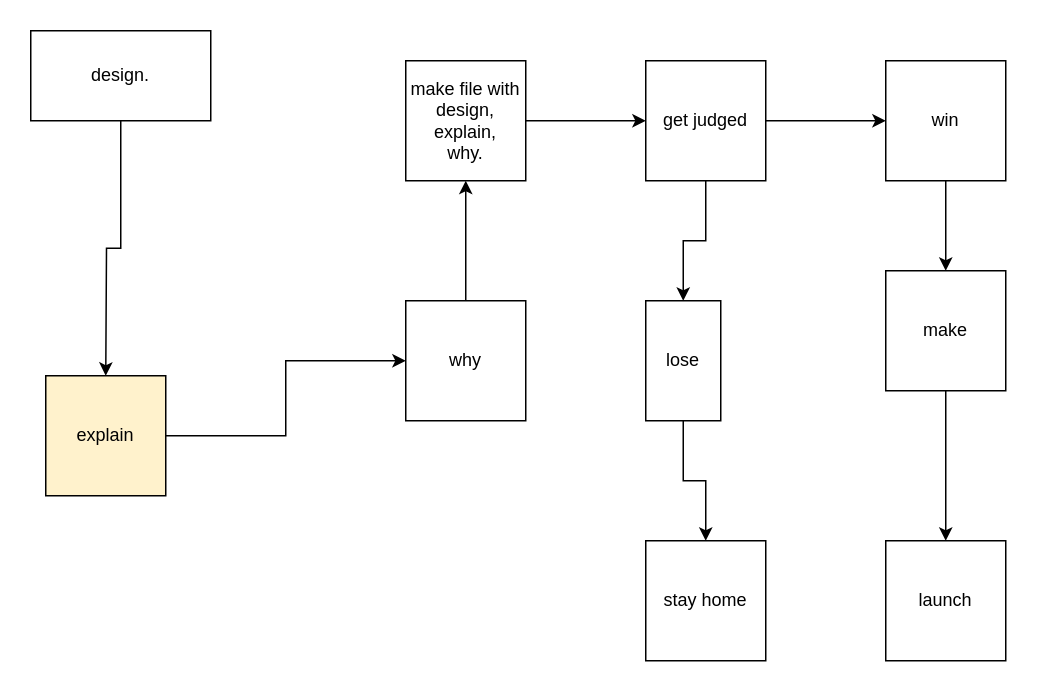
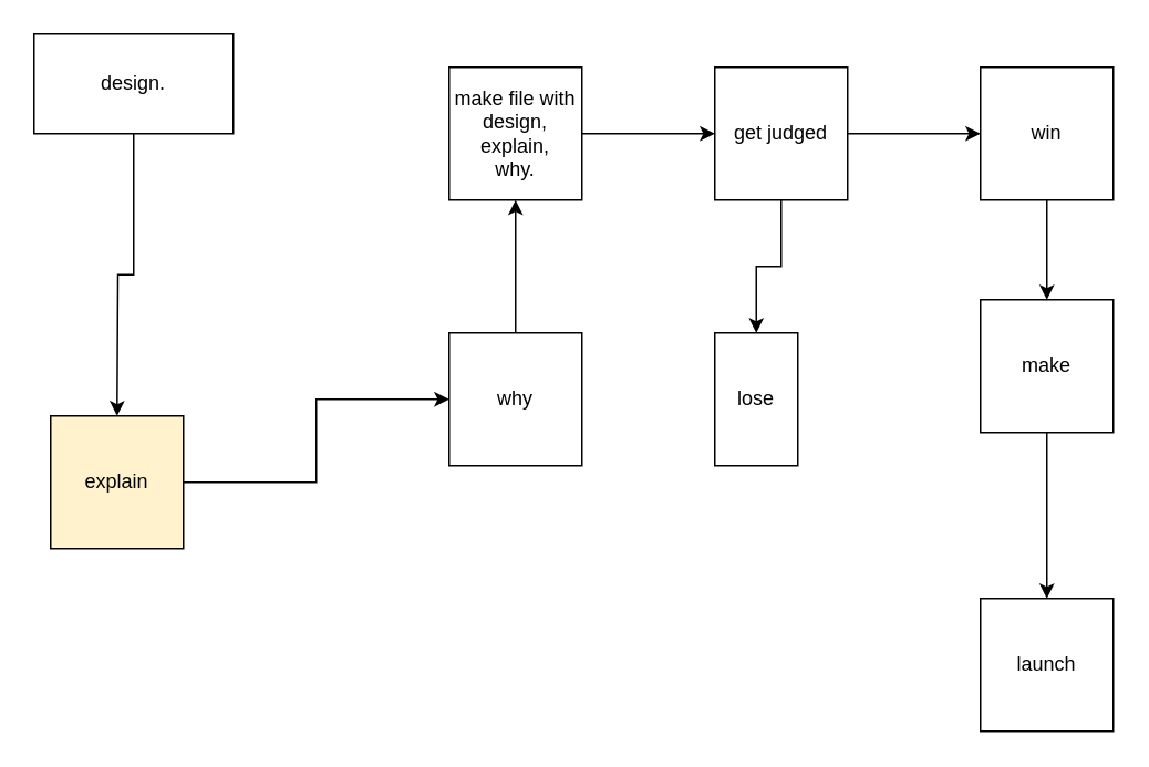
- <mxCell id="18" value="" style="edgeStyle=orthogonalEdgeStyle;rounded=0;orthogonalLoop=1;jettySize=auto;html=1;" edge="1" parent="1" source="19" target="20"><mxGeometry relative="1" as="geometry" /></mxCell>
- <mxCell id="20" value="stay home&lt;br&gt;" style="whiteSpace=wrap;html=1;aspect=fixed;" vertex="1" parent="1"><mxGeometry x="430" y="360" width="80" height="80" as="geometry" /></mxCell>
